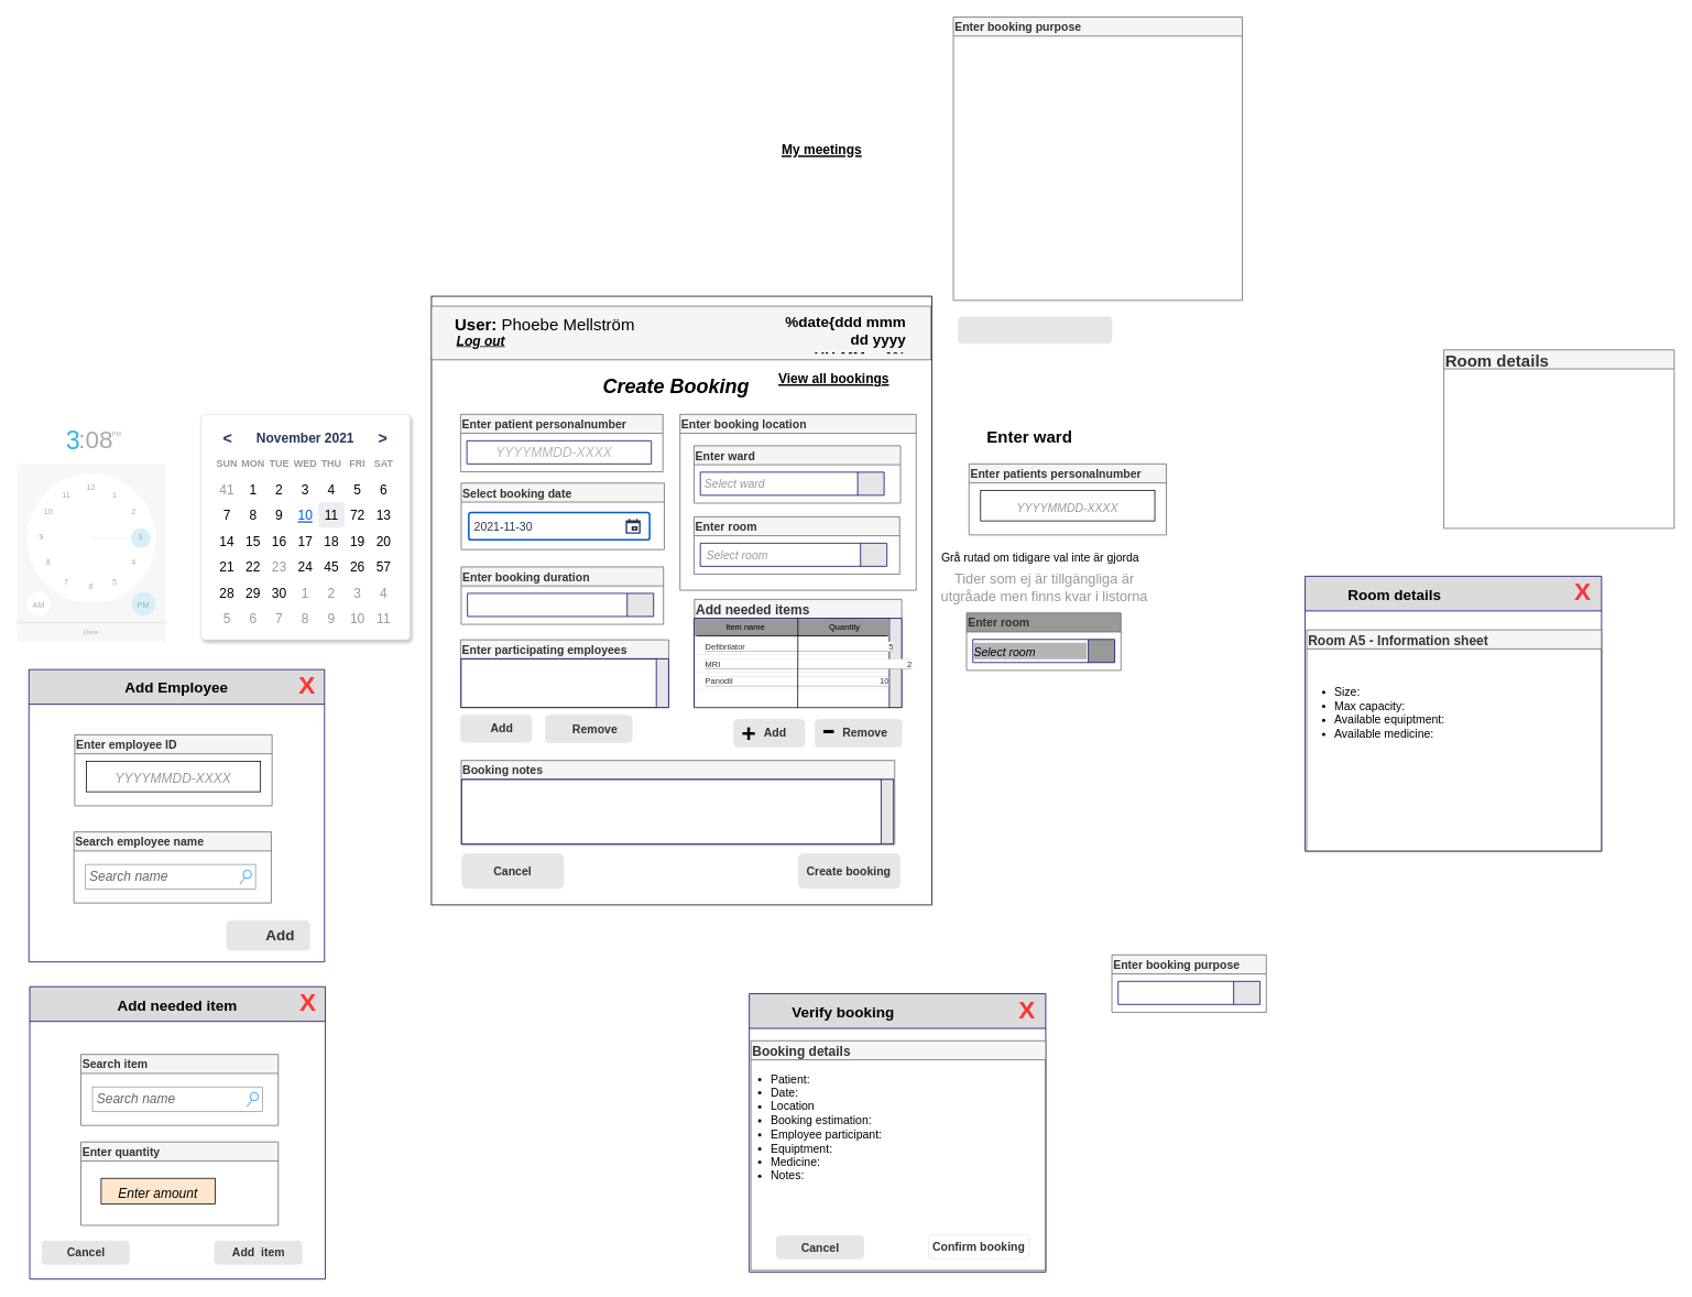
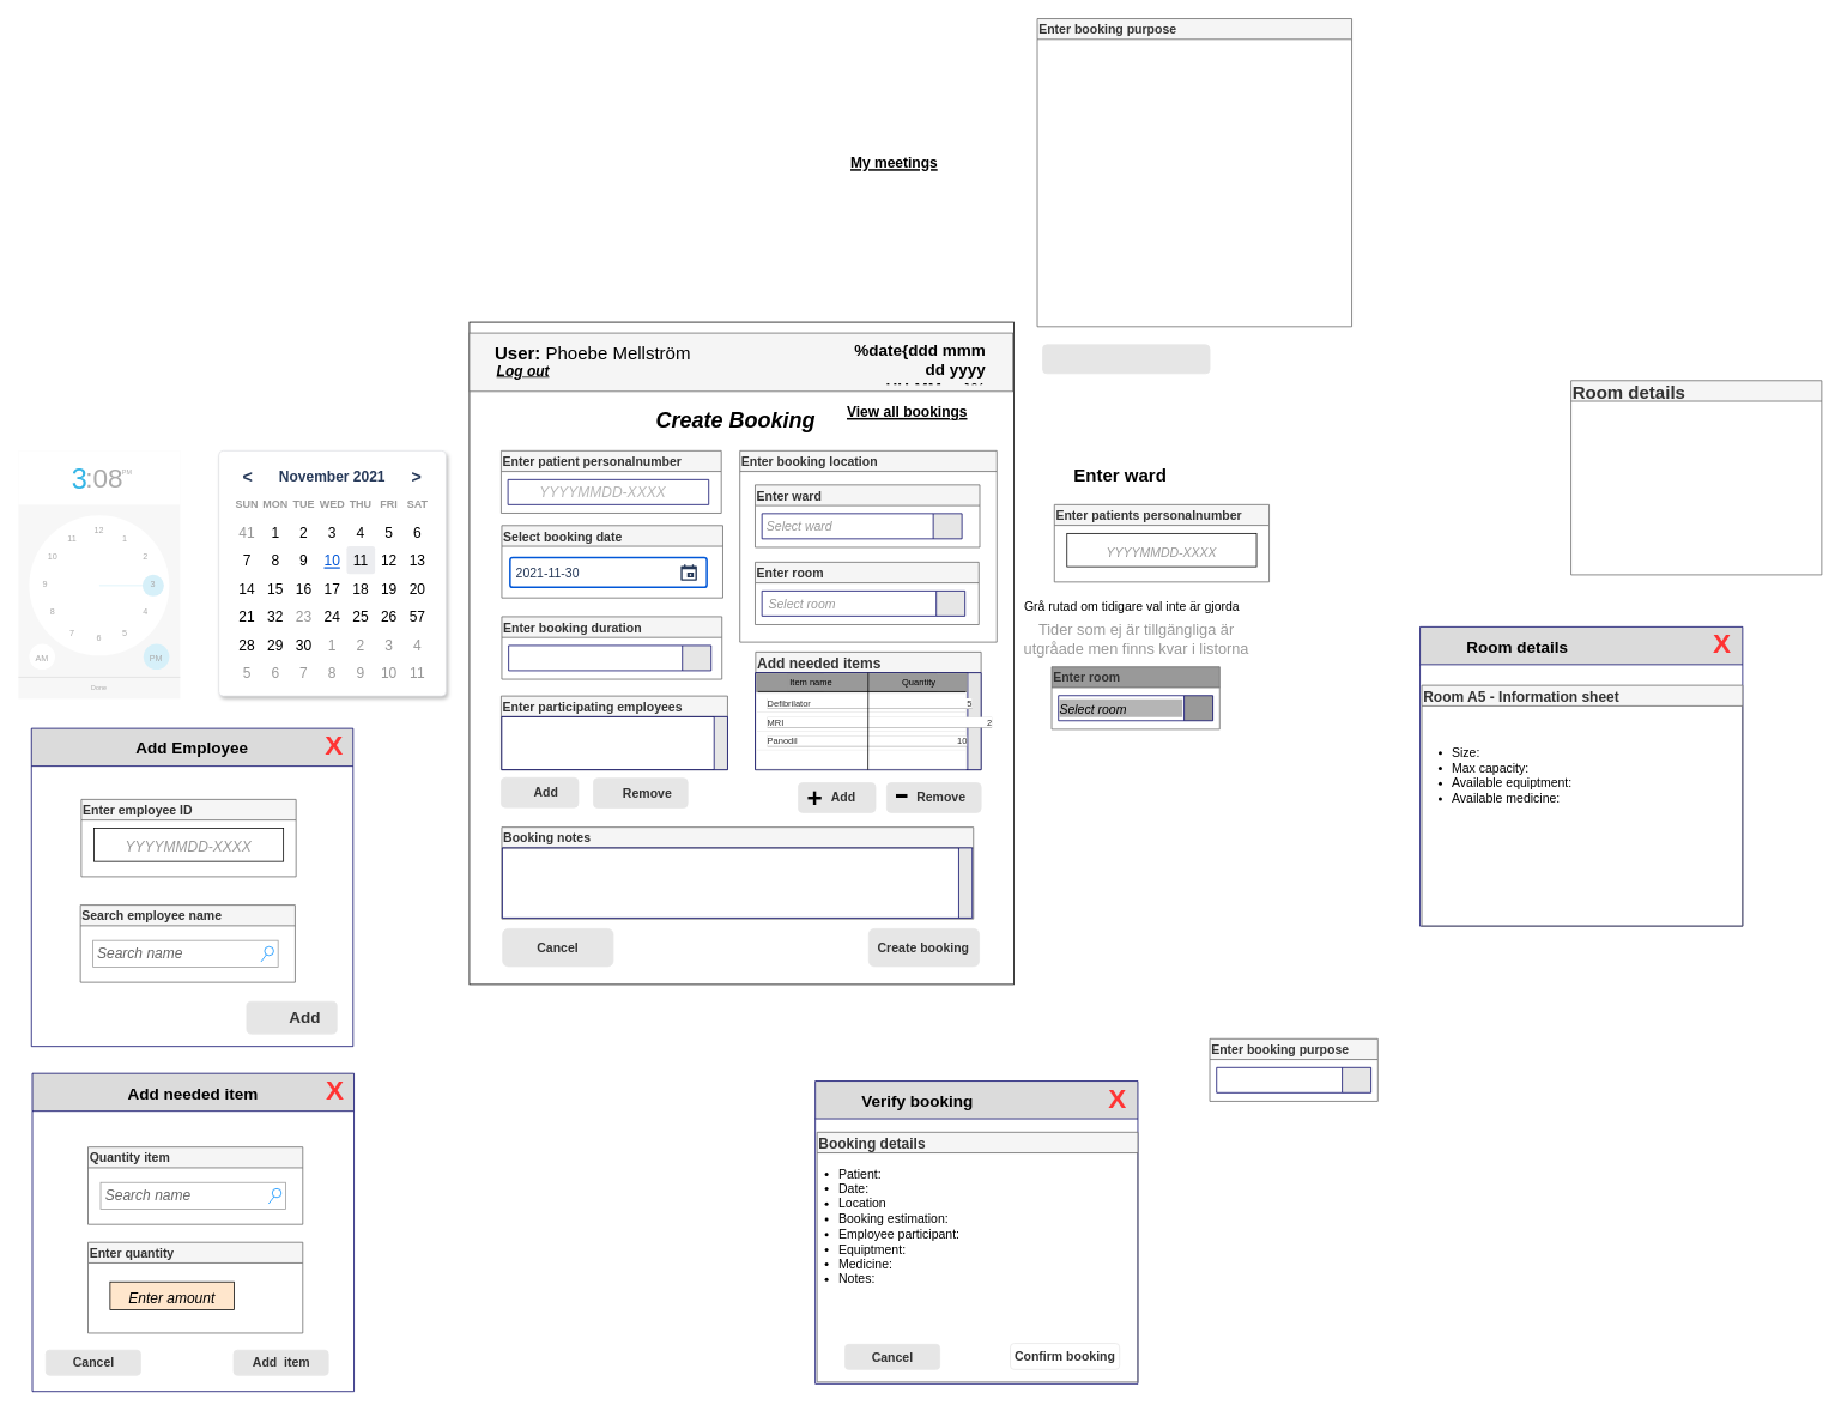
- <mxCell id="35" value="72" style="strokeColor=none;fillColor=none;fontColor=#000000;fontSize=16;rounded=0;shadow=0;glass=0;sketch=0;hachureGap=4;fontFamily=Helvetica;" parent="12" vertex="1"><mxGeometry x="173.938" y="106.08" width="31.625" height="31.2" as="geometry" /></mxCell>
+ <mxCell id="35" value="12" style="strokeColor=none;fillColor=none;fontColor=#000000;fontSize=16;rounded=0;shadow=0;glass=0;sketch=0;hachureGap=4;fontFamily=Helvetica;" parent="12" vertex="1"><mxGeometry x="173.938" y="106.08" width="31.625" height="31.2" as="geometry" /></mxCell>
- <mxCell id="45" value="22" style="strokeColor=none;fillColor=none;fontColor=#000000;fontSize=16;rounded=0;shadow=0;glass=0;sketch=0;hachureGap=4;fontFamily=Helvetica;" parent="12" vertex="1"><mxGeometry x="47.438" y="168.48" width="31.625" height="31.2" as="geometry" /></mxCell>
+ <mxCell id="45" value="32" style="strokeColor=none;fillColor=none;fontColor=#000000;fontSize=16;rounded=0;shadow=0;glass=0;sketch=0;hachureGap=4;fontFamily=Helvetica;" parent="12" vertex="1"><mxGeometry x="47.438" y="168.48" width="31.625" height="31.2" as="geometry" /></mxCell>
- <mxCell id="48" value="45" style="strokeColor=none;fillColor=none;fontColor=#000000;fontSize=16;rounded=0;shadow=0;glass=0;sketch=0;hachureGap=4;fontFamily=Helvetica;" parent="12" vertex="1"><mxGeometry x="142.312" y="168.48" width="31.625" height="31.2" as="geometry" /></mxCell>
+ <mxCell id="48" value="25" style="strokeColor=none;fillColor=none;fontColor=#000000;fontSize=16;rounded=0;shadow=0;glass=0;sketch=0;hachureGap=4;fontFamily=Helvetica;" parent="12" vertex="1"><mxGeometry x="142.312" y="168.48" width="31.625" height="31.2" as="geometry" /></mxCell>
- <mxCell id="122" value="Search item" style="swimlane;rounded=0;shadow=0;glass=0;sketch=0;hachureGap=4;fontFamily=Helvetica;fontSize=14;fontStyle=1;align=left;fillColor=#f5f5f5;strokeColor=#666666;fontColor=#333333;" vertex="1" parent="121"><mxGeometry x="62" y="82" width="239" height="86" as="geometry" /></mxCell>
+ <mxCell id="122" value="Quantity item" style="swimlane;rounded=0;shadow=0;glass=0;sketch=0;hachureGap=4;fontFamily=Helvetica;fontSize=14;fontStyle=1;align=left;fillColor=#f5f5f5;strokeColor=#666666;fontColor=#333333;" vertex="1" parent="121"><mxGeometry x="62" y="82" width="239" height="86" as="geometry" /></mxCell>
